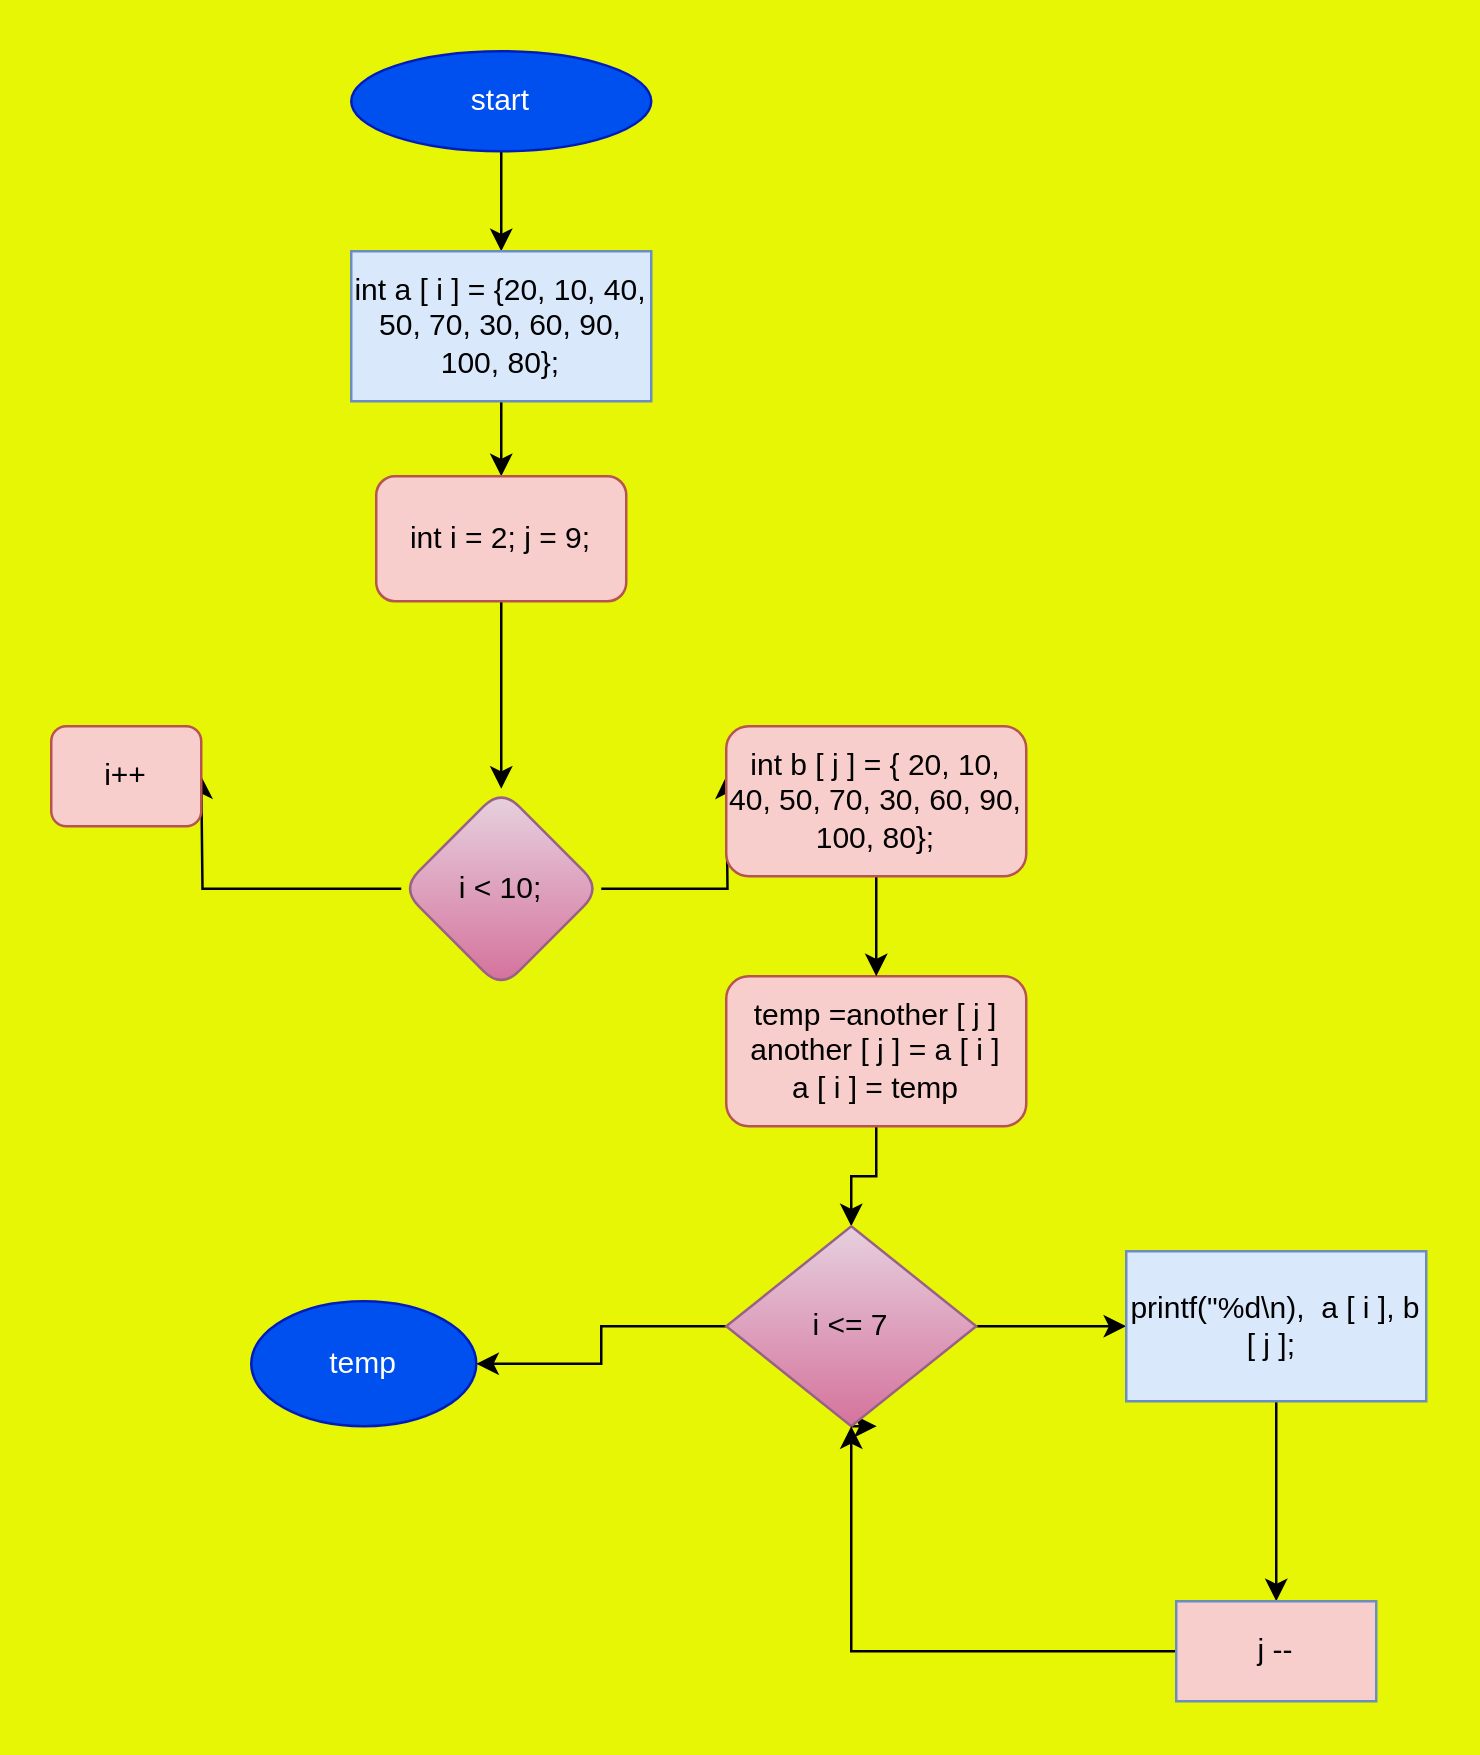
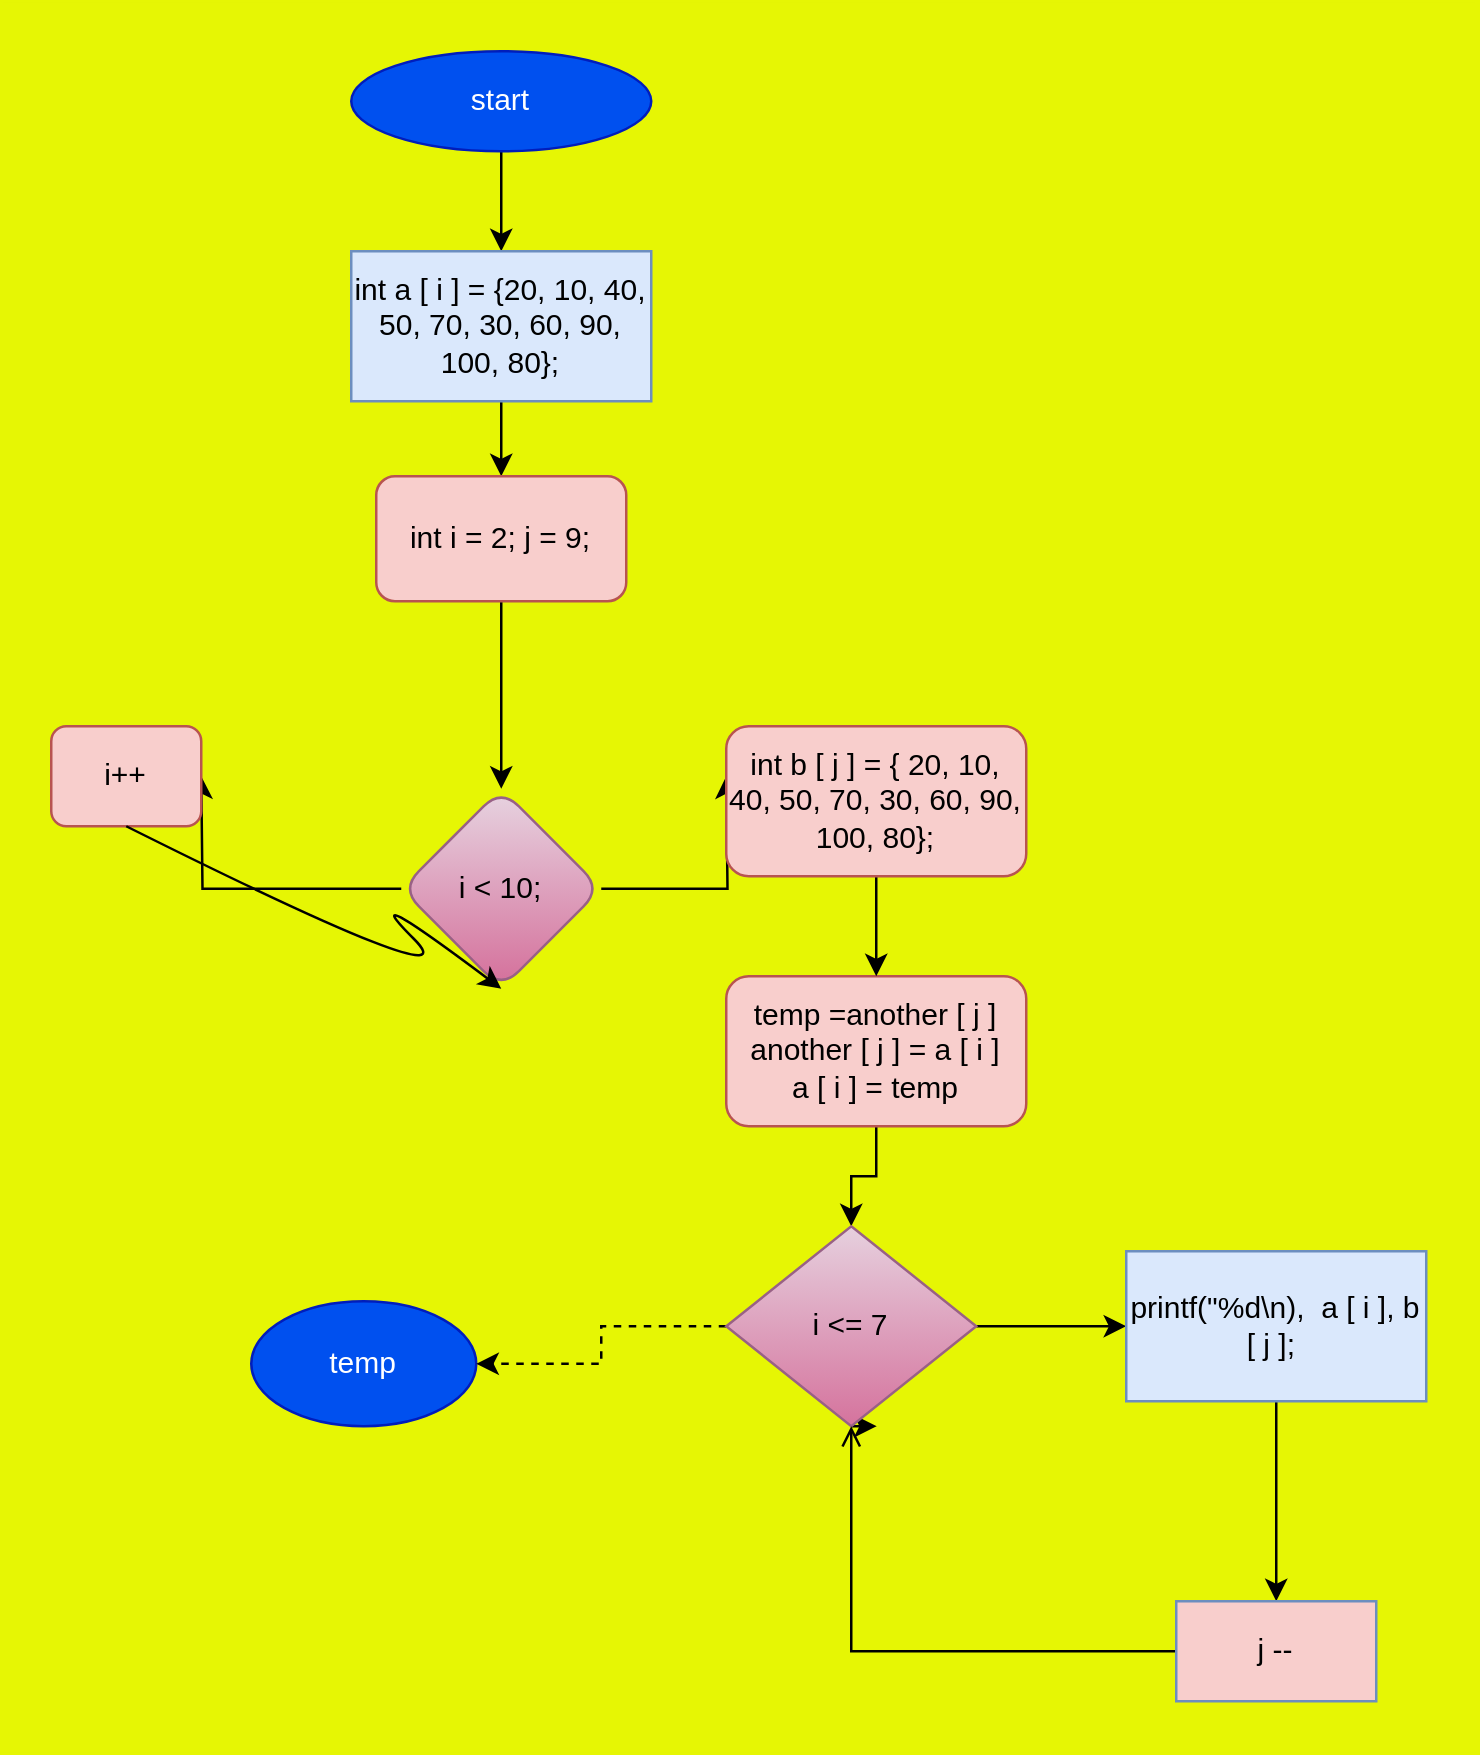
+ <mxCell id="17" value="" style="curved=1;endArrow=classic;html=1;rounded=0;entryX=0.5;entryY=1;entryDx=0;entryDy=0;exitX=0.5;exitY=1;exitDx=0;exitDy=0;" edge="1" parent="1" source="16" target="10"><mxGeometry width="50" height="50" relative="1" as="geometry"><mxPoint x="140" y="400" as="sourcePoint" /><mxPoint x="190" y="350" as="targetPoint" /><Array as="points"><mxPoint x="190" y="400" /><mxPoint x="140" y="350" /></Array></mxGeometry></mxCell>
- <mxCell id="20" style="edgeStyle=orthogonalEdgeStyle;rounded=0;orthogonalLoop=1;jettySize=auto;html=1;exitX=0;exitY=0.5;exitDx=0;exitDy=0;entryX=1;entryY=0.5;entryDx=0;entryDy=0;" edge="1" parent="1" source="21" target="13"><mxGeometry relative="1" as="geometry" /></mxCell>
+ <mxCell id="20" style="edgeStyle=orthogonalEdgeStyle;rounded=0;orthogonalLoop=1;jettySize=auto;html=1;exitX=0;exitY=0.5;exitDx=0;exitDy=0;entryX=1;entryY=0.5;entryDx=0;entryDy=0;dashed=1;" edge="1" parent="1" source="21" target="13"><mxGeometry relative="1" as="geometry" /></mxCell>
- <mxCell id="24" style="edgeStyle=orthogonalEdgeStyle;rounded=0;orthogonalLoop=1;jettySize=auto;html=1;exitX=0;exitY=0.5;exitDx=0;exitDy=0;entryX=0.5;entryY=1;entryDx=0;entryDy=0;" edge="1" parent="1" source="25" target="21"><mxGeometry relative="1" as="geometry"><mxPoint x="350" y="659.706" as="targetPoint" /></mxGeometry></mxCell>
+ <mxCell id="24" style="edgeStyle=orthogonalEdgeStyle;rounded=0;orthogonalLoop=1;jettySize=auto;html=1;exitX=0;exitY=0.5;exitDx=0;exitDy=0;entryX=0.5;entryY=1;entryDx=0;entryDy=0;endArrow=open;" edge="1" parent="1" source="25" target="21"><mxGeometry relative="1" as="geometry"><mxPoint x="350" y="659.706" as="targetPoint" /></mxGeometry></mxCell>
